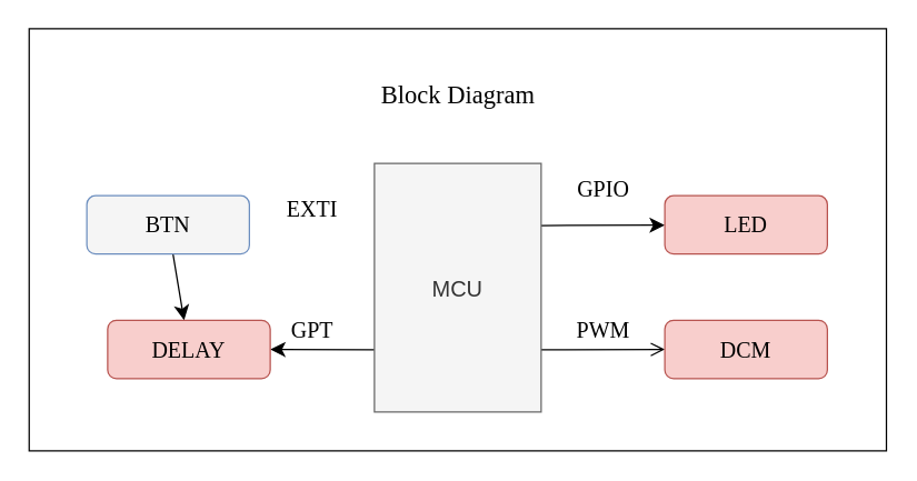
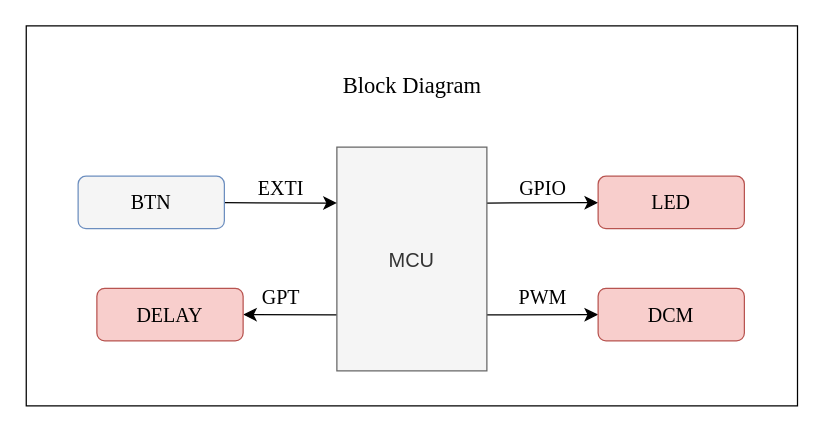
- <mxCell id="13" value="&lt;font face=&quot;Calibri&quot;&gt;GPIO&lt;/font&gt;" style="text;html=1;strokeColor=none;fillColor=none;align=center;verticalAlign=middle;whiteSpace=wrap;rounded=0;fontSize=16;" parent="1" vertex="1"><mxGeometry x="404" y="120" width="60" height="30" as="geometry" /></mxCell>
+ <mxCell id="13" value="&lt;font face=&quot;Calibri&quot;&gt;GPIO&lt;/font&gt;" style="text;html=1;strokeColor=none;fillColor=none;align=center;verticalAlign=middle;whiteSpace=wrap;rounded=0;fontSize=16;" parent="1" vertex="1"><mxGeometry x="404" y="135" width="60" height="30" as="geometry" /></mxCell>
- <mxCell id="7" style="edgeStyle=none;curved=1;rounded=0;orthogonalLoop=1;jettySize=auto;html=1;fontSize=12;startSize=8;endSize=8;" parent="1" source="8" target="14" edge="1"><mxGeometry relative="1" as="geometry" /></mxCell>
+ <mxCell id="7" style="edgeStyle=none;curved=1;rounded=0;orthogonalLoop=1;jettySize=auto;html=1;fontSize=12;startSize=8;endSize=8;entryX=0;entryY=0.25;entryDx=0;entryDy=0;" parent="1" source="8" target="6" edge="1"><mxGeometry relative="1" as="geometry" /></mxCell>
- <mxCell id="5" style="edgeStyle=none;curved=1;rounded=0;orthogonalLoop=1;jettySize=auto;html=1;entryX=0;entryY=0.5;entryDx=0;entryDy=0;fontSize=12;startSize=8;endSize=8;exitX=1;exitY=0.75;exitDx=0;exitDy=0;endArrow=open;" edge="1" parent="1" source="6" target="16"><mxGeometry relative="1" as="geometry" /></mxCell>
+ <mxCell id="5" style="edgeStyle=none;curved=1;rounded=0;orthogonalLoop=1;jettySize=auto;html=1;entryX=0;entryY=0.5;entryDx=0;entryDy=0;fontSize=12;startSize=8;endSize=8;exitX=1;exitY=0.75;exitDx=0;exitDy=0;" edge="1" parent="1" source="6" target="16"><mxGeometry relative="1" as="geometry" /></mxCell>
